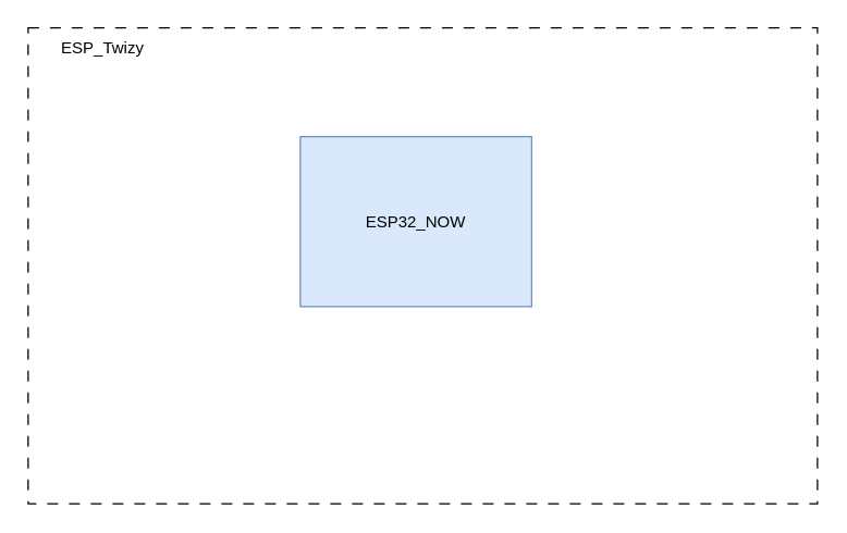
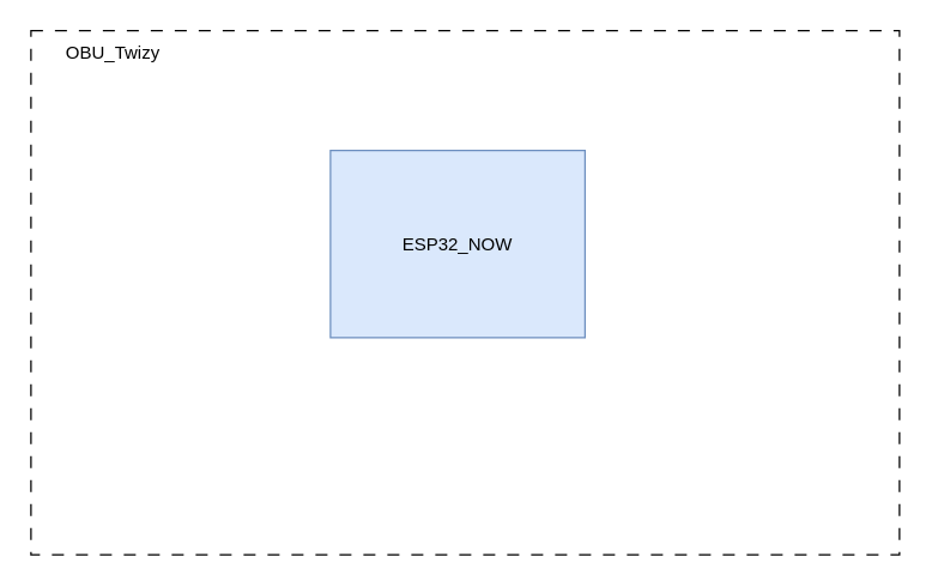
- <mxCell id="3" value="&lt;div&gt;ESP_Twizy&lt;/div&gt;" style="text;html=1;align=center;verticalAlign=middle;whiteSpace=wrap;rounded=0;" vertex="1" parent="1"><mxGeometry x="20" y="20" width="110" height="30" as="geometry" /></mxCell>
+ <mxCell id="3" value="&lt;div&gt;OBU_Twizy&lt;/div&gt;" style="text;html=1;align=center;verticalAlign=middle;whiteSpace=wrap;rounded=0;" vertex="1" parent="1"><mxGeometry x="20" y="20" width="110" height="30" as="geometry" /></mxCell>
